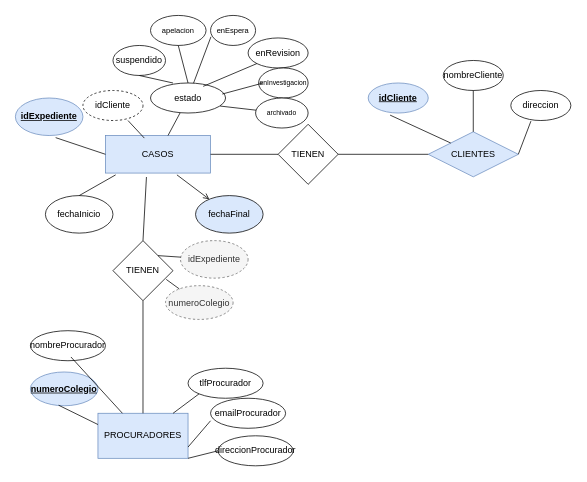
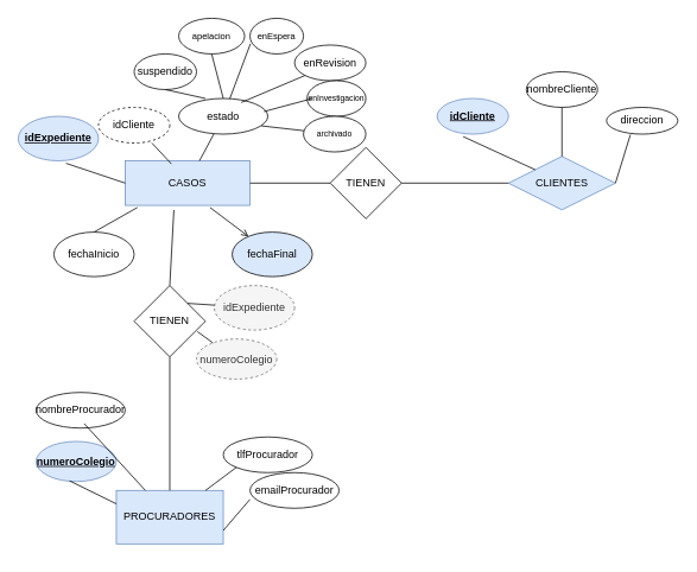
- <mxCell id="27" value="direccion" style="ellipse;whiteSpace=wrap;html=1;" vertex="1" parent="1"><mxGeometry x="680" y="120" width="80" height="40" as="geometry" /></mxCell>
+ <mxCell id="27" value="direccion" style="ellipse;whiteSpace=wrap;html=1;" vertex="1" parent="1"><mxGeometry x="680" y="120" width="80" height="30" as="geometry" /></mxCell>
- <mxCell id="42" value="direccionProcurador" style="ellipse;whiteSpace=wrap;html=1;" vertex="1" parent="36"><mxGeometry x="160" y="110" width="100" height="40" as="geometry" /></mxCell>
- <mxCell id="43" value="" style="endArrow=none;html=1;rounded=0;entryX=0;entryY=0.5;entryDx=0;entryDy=0;exitX=1;exitY=1;exitDx=0;exitDy=0;" edge="1" parent="36" source="37" target="42"><mxGeometry width="50" height="50" relative="1" as="geometry"><mxPoint x="-80" y="120" as="sourcePoint" /><mxPoint x="-30" y="70" as="targetPoint" /></mxGeometry></mxCell>
